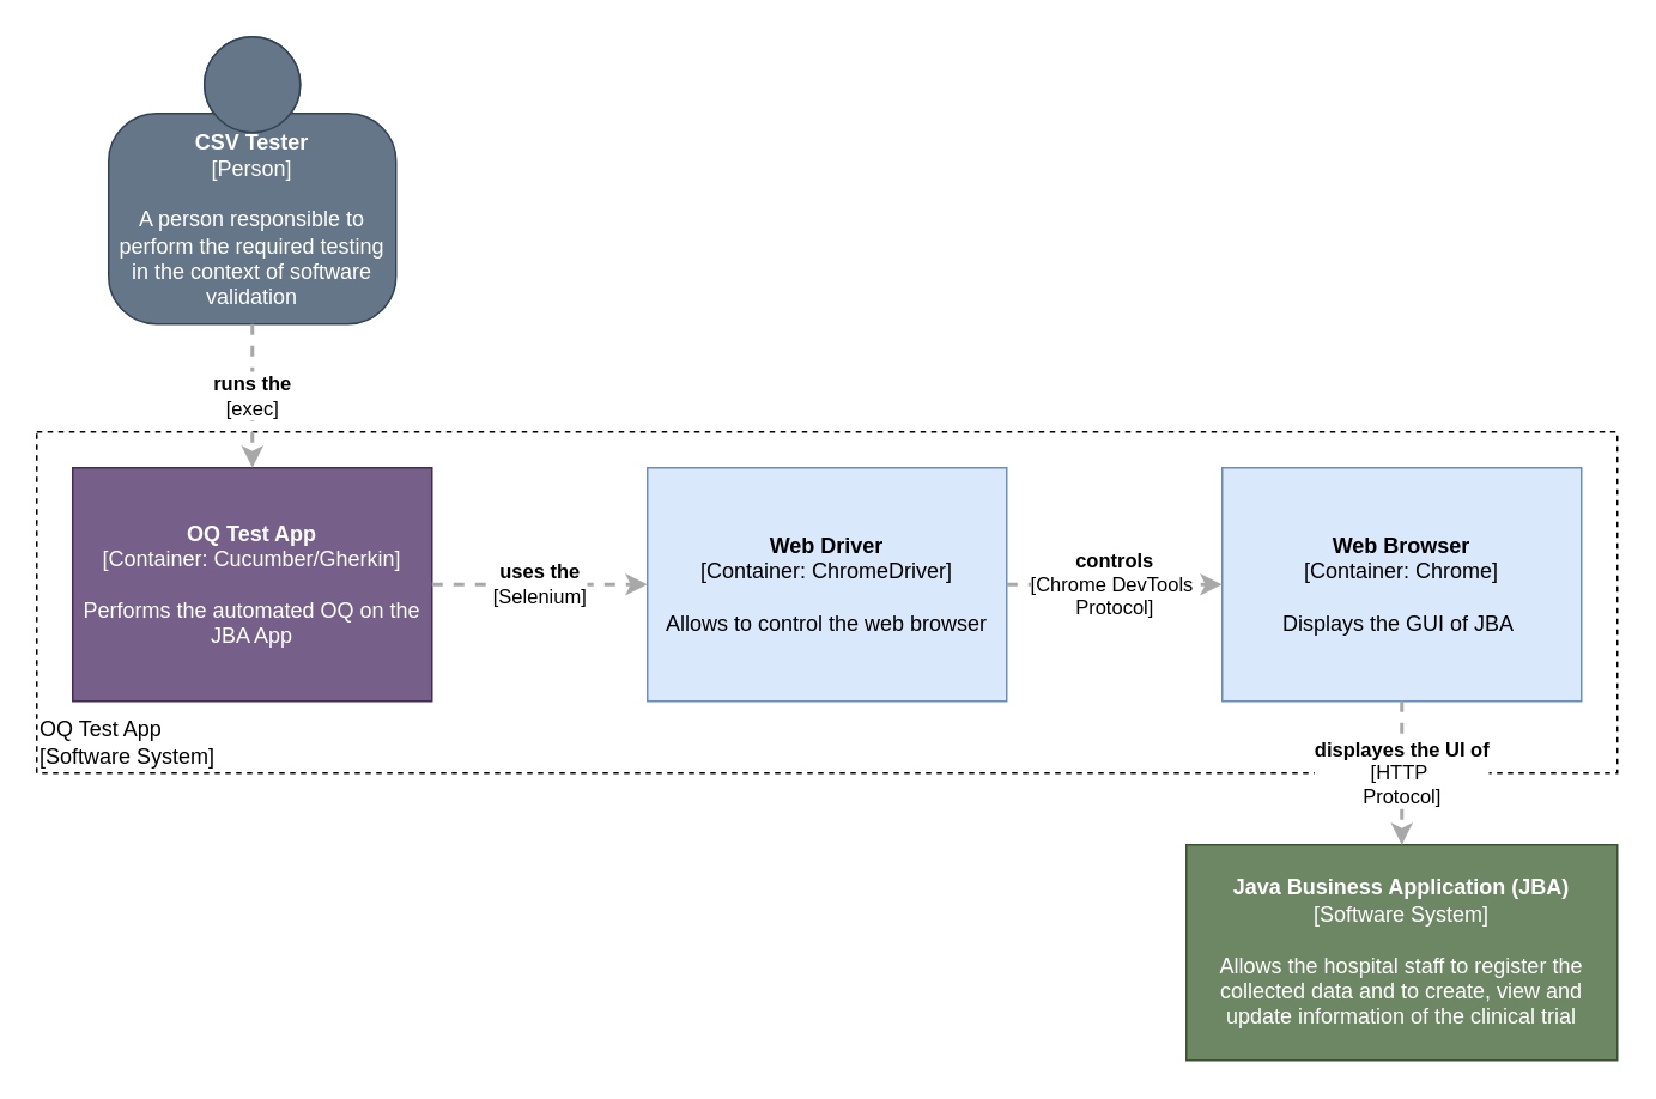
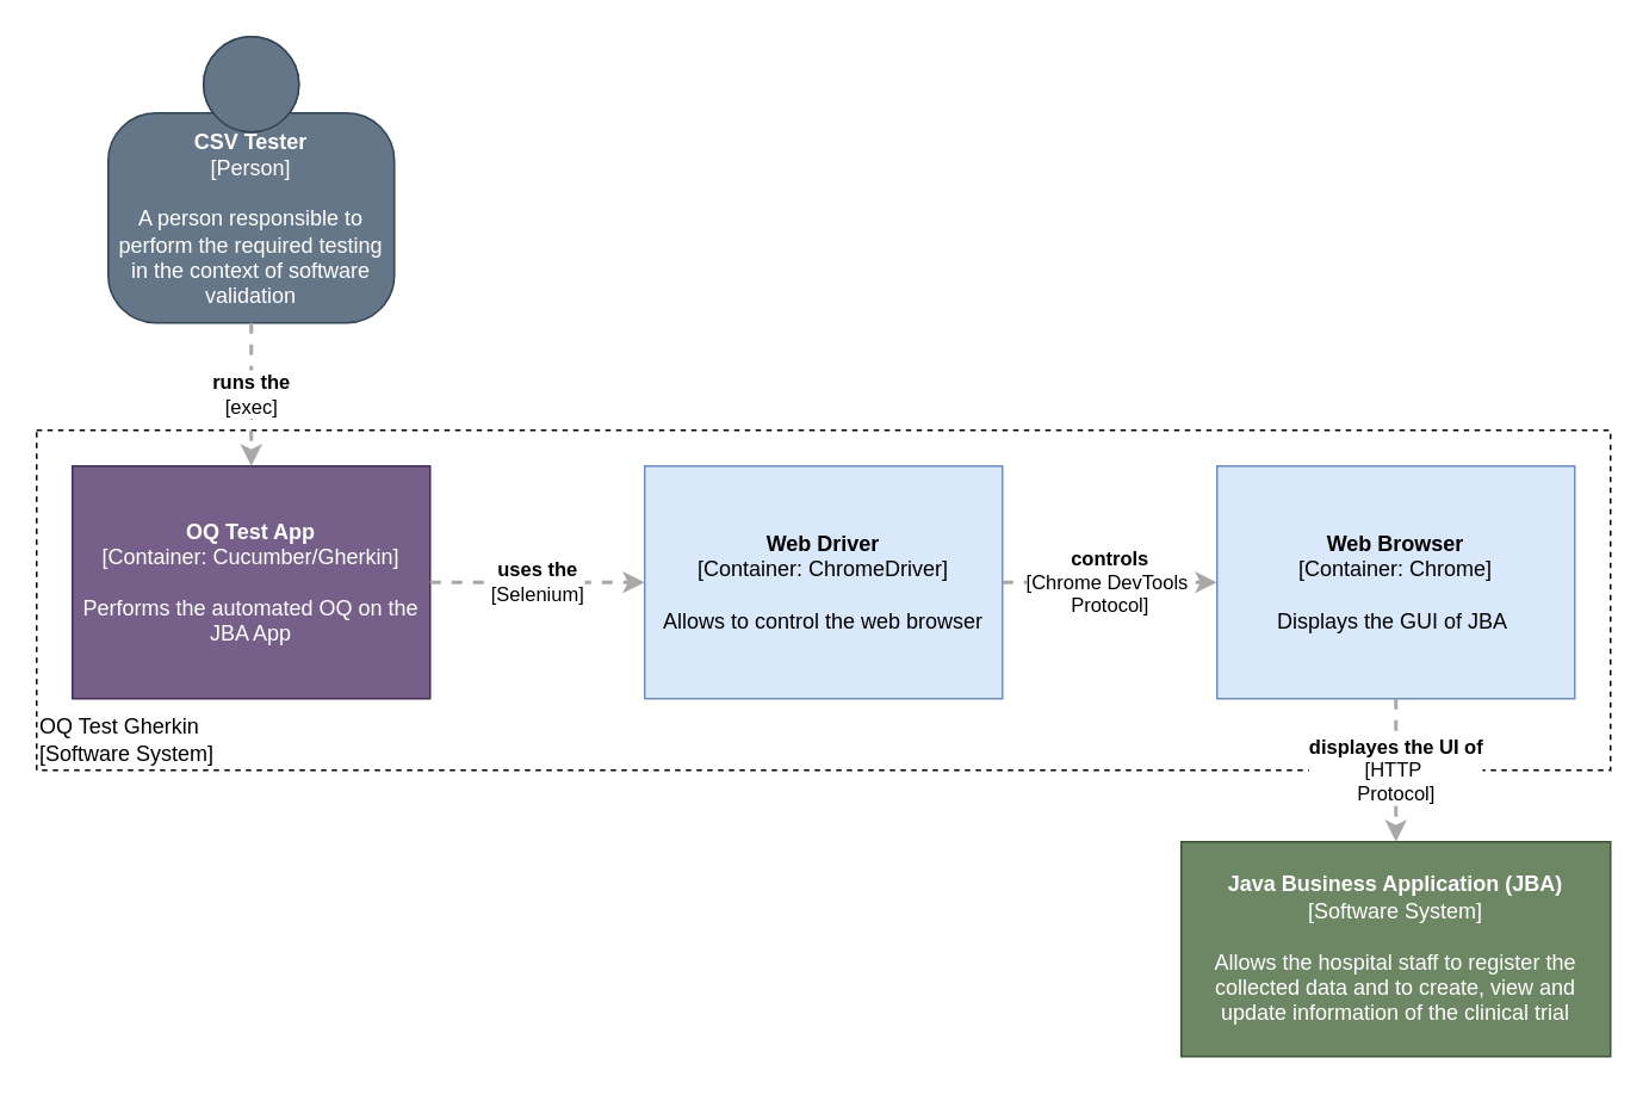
- <mxCell id="2" value="&lt;div style=&quot;text-align: left&quot;&gt;OQ Test App&lt;/div&gt;&lt;div style=&quot;text-align: left&quot;&gt;[Software System]&lt;/div&gt;" style="rounded=0;whiteSpace=wrap;html=1;labelBackgroundColor=none;fillColor=none;fontColor=#000000;align=left;arcSize=5;strokeColor=#000000;verticalAlign=bottom;points=[[0.25,0,0],[0.5,0,0],[0.75,0,0],[1,0.25,0],[1,0.5,0],[1,0.75,0],[0.75,1,0],[0.5,1,0],[0.25,1,0],[0,0.75,0],[0,0.5,0],[0,0.25,0]];dashed=1;strokeWidth=1;perimeterSpacing=0;" parent="1" vertex="1"><mxGeometry x="20" y="240" width="880" height="190" as="geometry" /></mxCell>
+ <mxCell id="2" value="&lt;div style=&quot;text-align: left&quot;&gt;OQ Test Gherkin&lt;/div&gt;&lt;div style=&quot;text-align: left&quot;&gt;[Software System]&lt;/div&gt;" style="rounded=0;whiteSpace=wrap;html=1;labelBackgroundColor=none;fillColor=none;fontColor=#000000;align=left;arcSize=5;strokeColor=#000000;verticalAlign=bottom;points=[[0.25,0,0],[0.5,0,0],[0.75,0,0],[1,0.25,0],[1,0.5,0],[1,0.75,0],[0.75,1,0],[0.5,1,0],[0.25,1,0],[0,0.75,0],[0,0.5,0],[0,0.25,0]];dashed=1;strokeWidth=1;perimeterSpacing=0;" parent="1" vertex="1"><mxGeometry x="20" y="240" width="880" height="190" as="geometry" /></mxCell>
